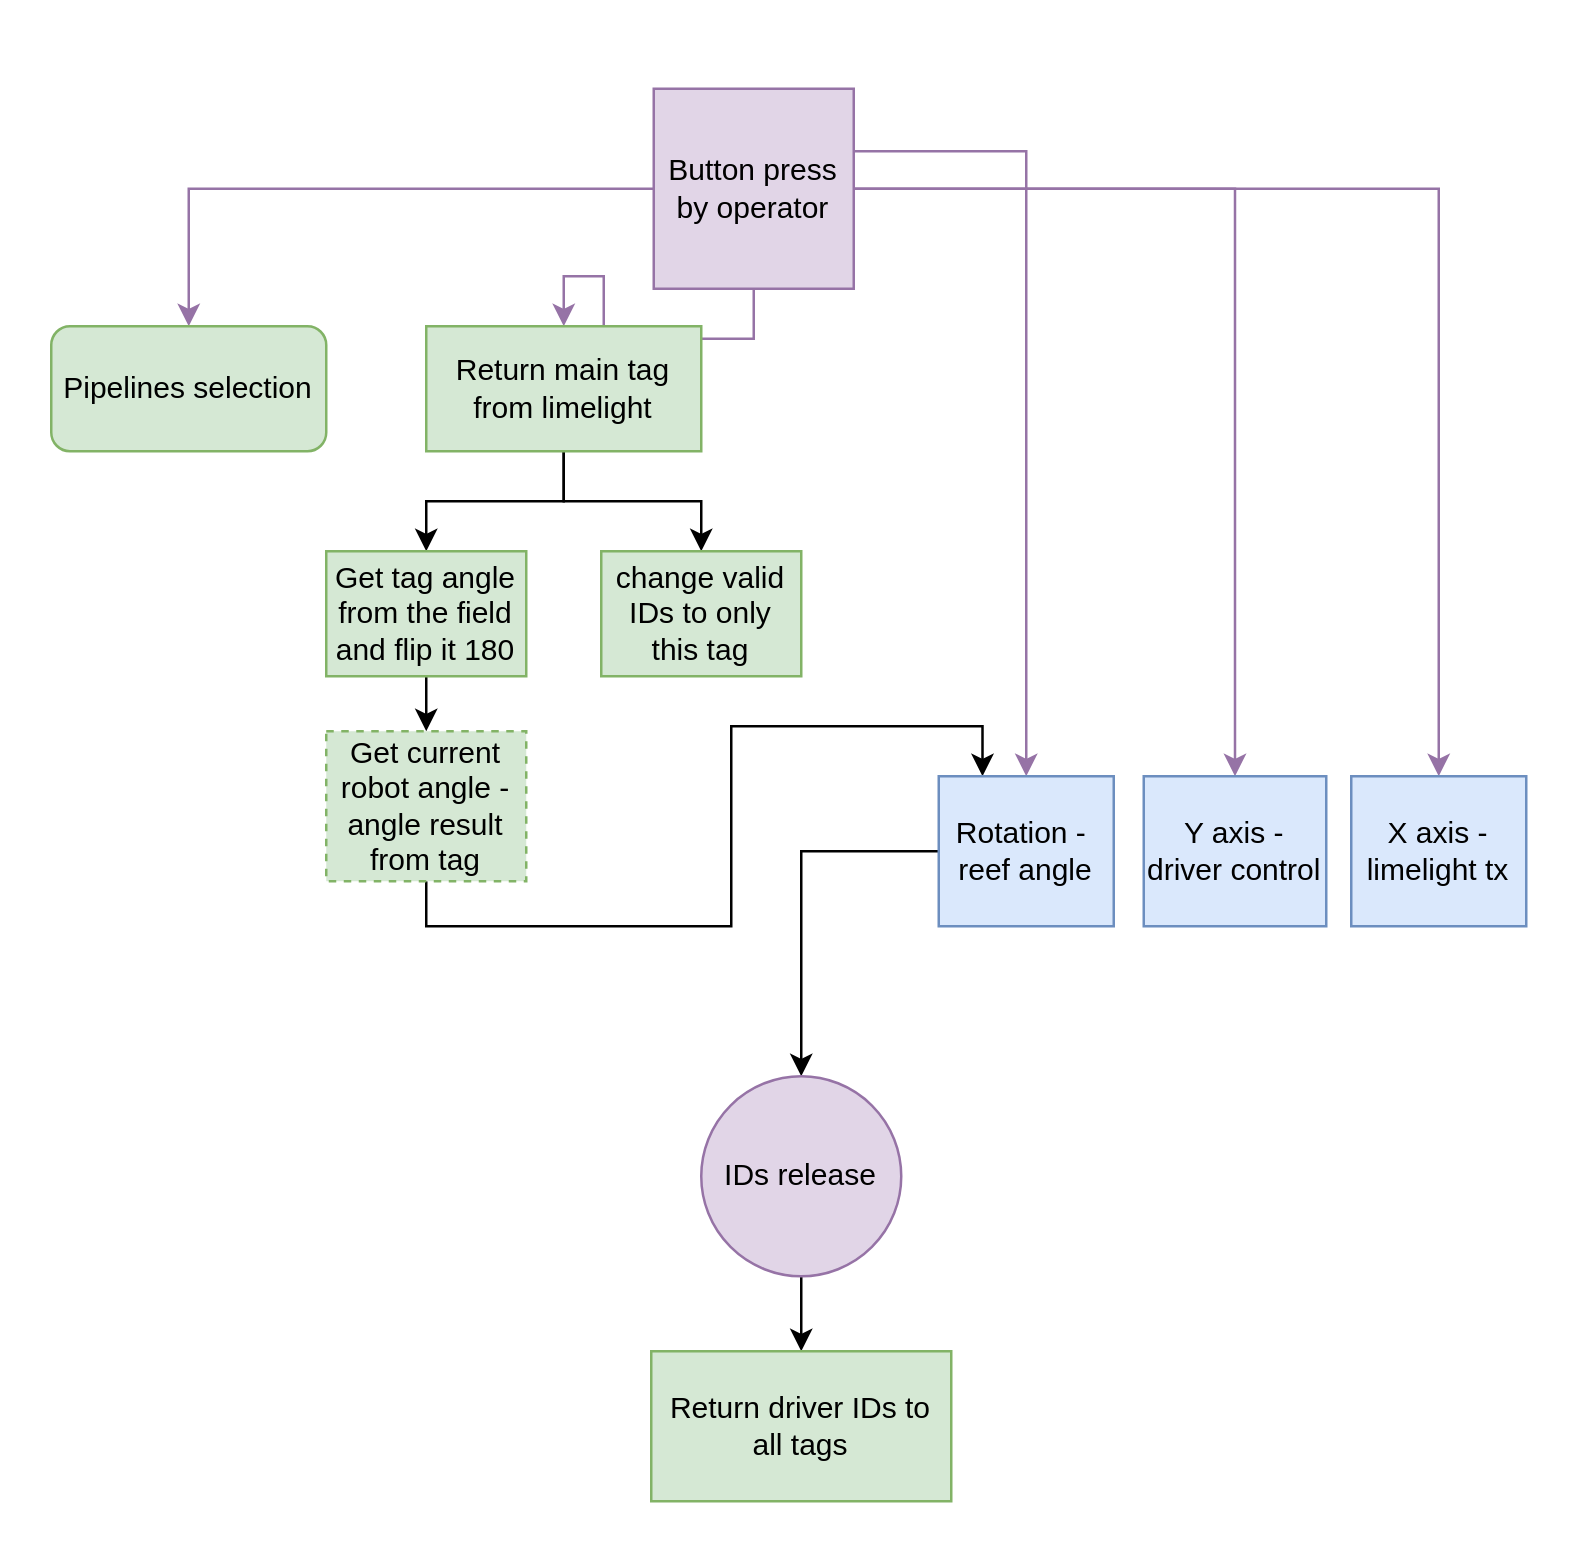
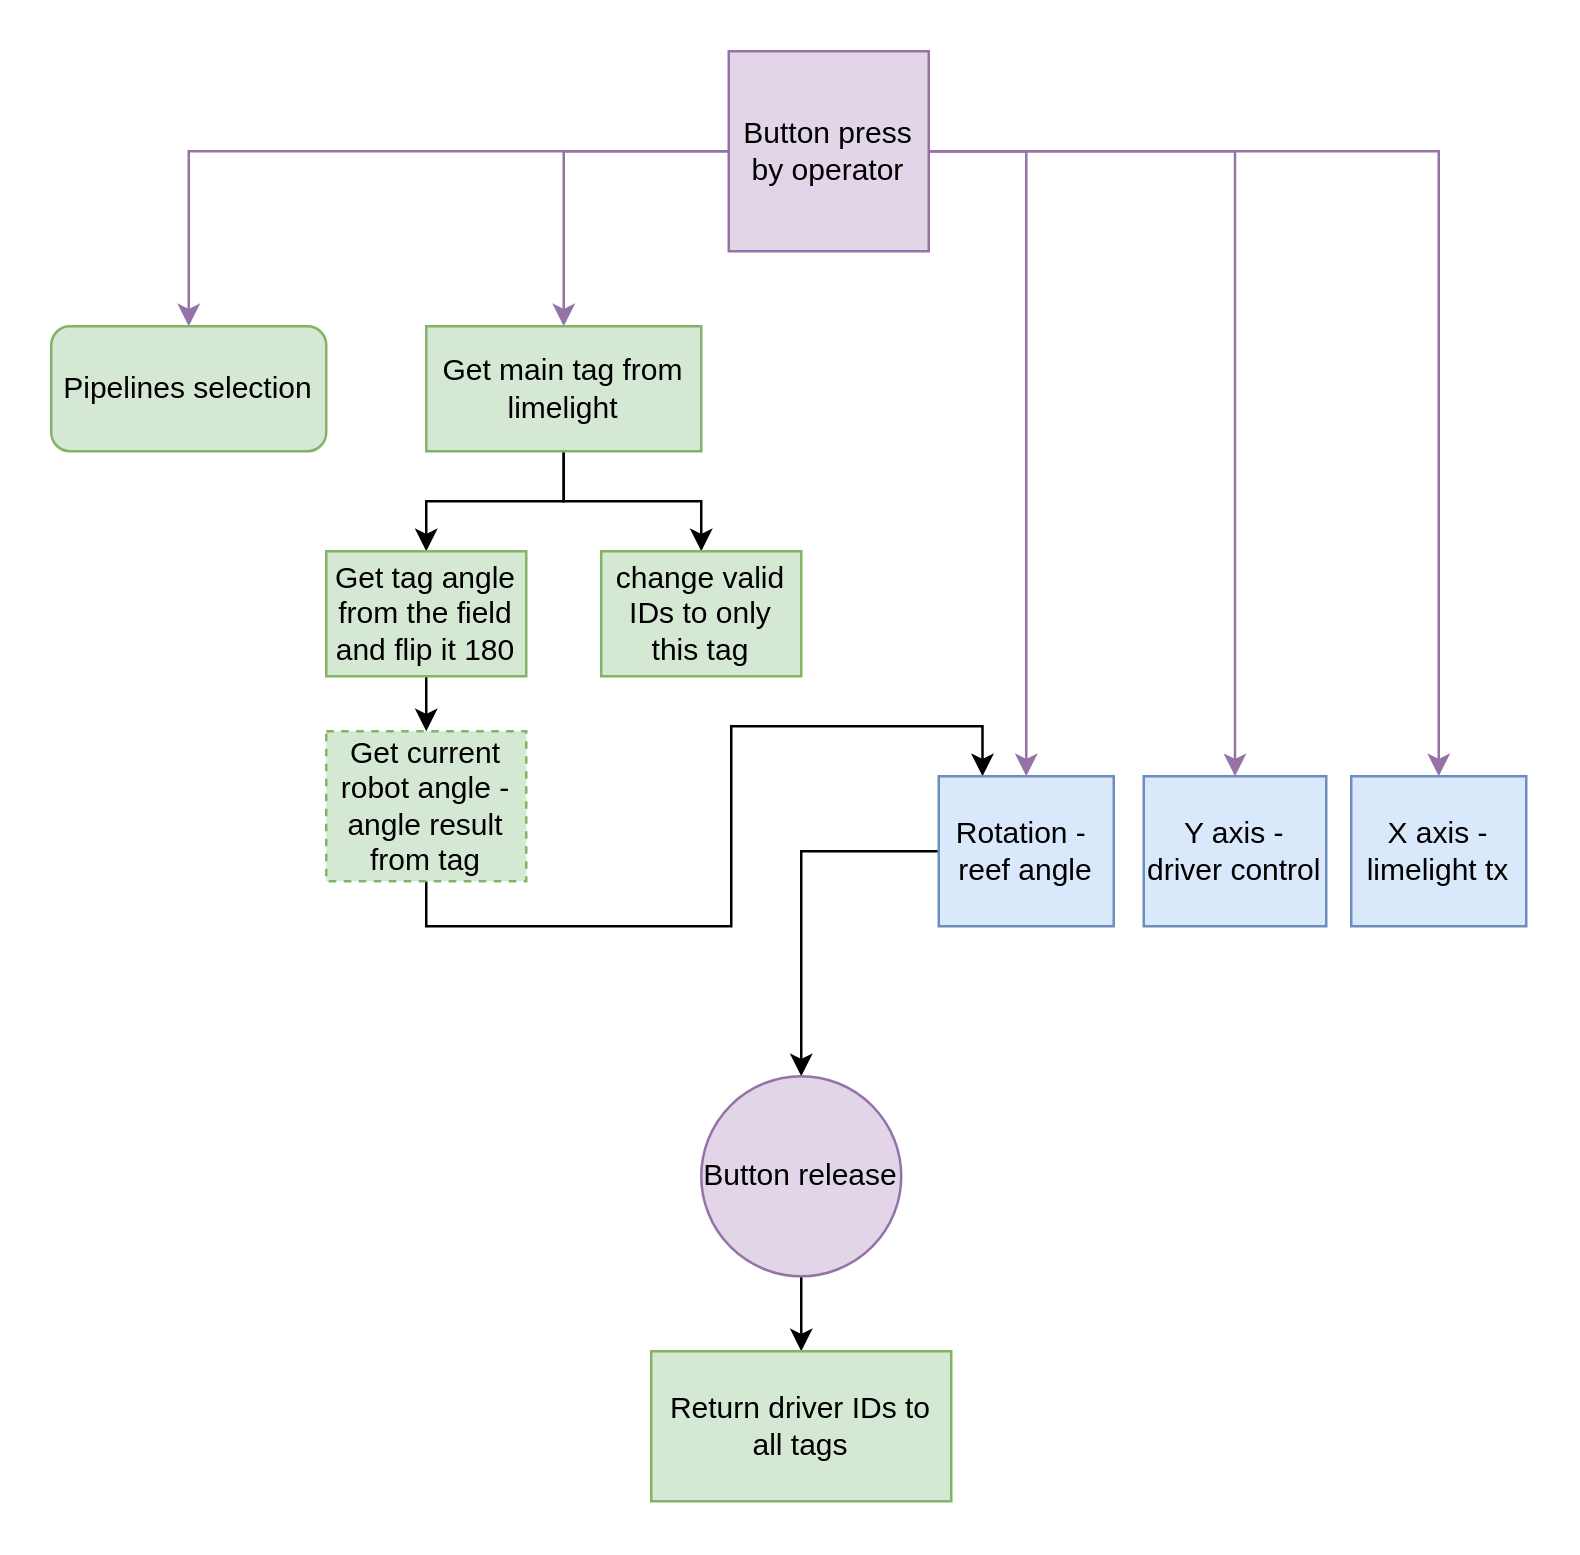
- <mxCell id="7" value="Button press by operator" style="whiteSpace=wrap;html=1;aspect=fixed;shadow=0;fillColor=#e1d5e7;strokeColor=#9673a6;" vertex="1" parent="1"><mxGeometry x="261" y="35" width="80" height="80" as="geometry" /></mxCell>
+ <mxCell id="7" value="Button press by operator" style="whiteSpace=wrap;html=1;aspect=fixed;shadow=0;fillColor=#e1d5e7;strokeColor=#9673a6;" vertex="1" parent="1"><mxGeometry x="291" y="20" width="80" height="80" as="geometry" /></mxCell>
- <mxCell id="11" value="Return main tag from limelight" style="rounded=0;whiteSpace=wrap;html=1;fillColor=#d5e8d4;strokeColor=#82b366;" vertex="1" parent="1"><mxGeometry x="170" y="130" width="110" height="50" as="geometry" /></mxCell>
+ <mxCell id="11" value="Get main tag from limelight" style="rounded=0;whiteSpace=wrap;html=1;fillColor=#d5e8d4;strokeColor=#82b366;" vertex="1" parent="1"><mxGeometry x="170" y="130" width="110" height="50" as="geometry" /></mxCell>
- <mxCell id="22" value="IDs release" style="ellipse;whiteSpace=wrap;html=1;aspect=fixed;fillColor=#e1d5e7;strokeColor=#9673a6;" vertex="1" parent="1"><mxGeometry x="280" y="430" width="80" height="80" as="geometry" /></mxCell>
+ <mxCell id="22" value="Button release" style="ellipse;whiteSpace=wrap;html=1;aspect=fixed;fillColor=#e1d5e7;strokeColor=#9673a6;" vertex="1" parent="1"><mxGeometry x="280" y="430" width="80" height="80" as="geometry" /></mxCell>
